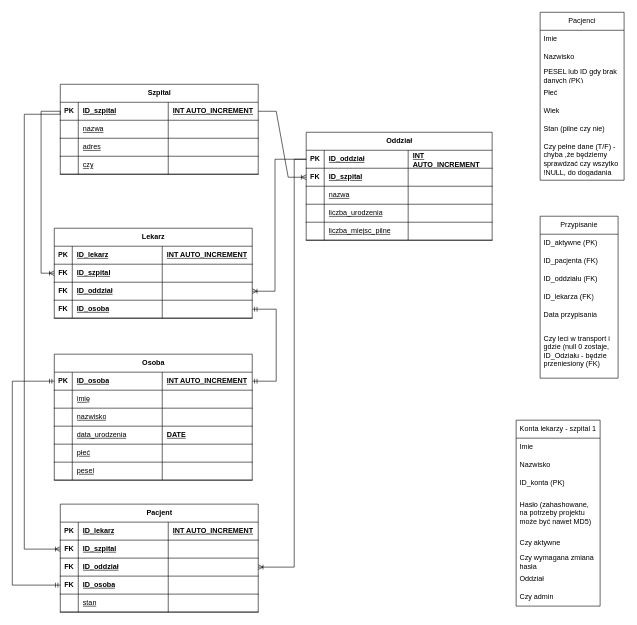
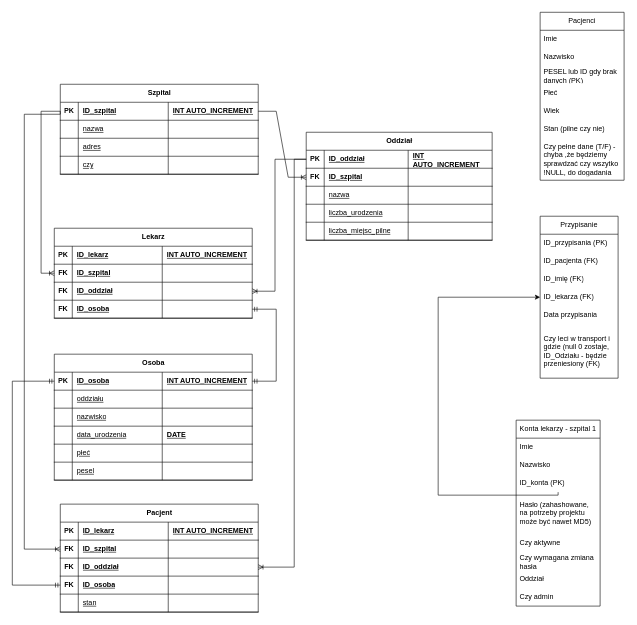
- <mxCell id="20" value="ID_aktywne (PK)" style="text;strokeColor=none;fillColor=none;align=left;verticalAlign=middle;spacingLeft=4;spacingRight=4;overflow=hidden;points=[[0,0.5],[1,0.5]];portConstraint=eastwest;rotatable=0;whiteSpace=wrap;html=1;" parent="19" vertex="1"><mxGeometry y="30" width="130" height="30" as="geometry" /></mxCell>
+ <mxCell id="20" value="ID_przypisania (PK)" style="text;strokeColor=none;fillColor=none;align=left;verticalAlign=middle;spacingLeft=4;spacingRight=4;overflow=hidden;points=[[0,0.5],[1,0.5]];portConstraint=eastwest;rotatable=0;whiteSpace=wrap;html=1;" parent="19" vertex="1"><mxGeometry y="30" width="130" height="30" as="geometry" /></mxCell>
- <mxCell id="22" value="ID_oddziału (FK)" style="text;strokeColor=none;fillColor=none;align=left;verticalAlign=middle;spacingLeft=4;spacingRight=4;overflow=hidden;points=[[0,0.5],[1,0.5]];portConstraint=eastwest;rotatable=0;whiteSpace=wrap;html=1;" parent="19" vertex="1"><mxGeometry y="90" width="130" height="30" as="geometry" /></mxCell>
+ <mxCell id="22" value="ID_imię (FK)" style="text;strokeColor=none;fillColor=none;align=left;verticalAlign=middle;spacingLeft=4;spacingRight=4;overflow=hidden;points=[[0,0.5],[1,0.5]];portConstraint=eastwest;rotatable=0;whiteSpace=wrap;html=1;" parent="19" vertex="1"><mxGeometry y="90" width="130" height="30" as="geometry" /></mxCell>
- <mxCell id="115" value="&lt;span style=&quot;font-weight: normal;&quot;&gt;imię&lt;/span&gt;" style="shape=partialRectangle;connectable=0;fillColor=none;top=0;left=0;bottom=0;right=0;align=left;spacingLeft=6;fontStyle=5;overflow=hidden;whiteSpace=wrap;html=1;" parent="113" vertex="1"><mxGeometry x="30" width="150" height="30" as="geometry"><mxRectangle width="150" height="30" as="alternateBounds" /></mxGeometry></mxCell>
+ <mxCell id="115" value="&lt;span style=&quot;font-weight: normal;&quot;&gt;oddziału&lt;/span&gt;" style="shape=partialRectangle;connectable=0;fillColor=none;top=0;left=0;bottom=0;right=0;align=left;spacingLeft=6;fontStyle=5;overflow=hidden;whiteSpace=wrap;html=1;" parent="113" vertex="1"><mxGeometry x="30" width="150" height="30" as="geometry"><mxRectangle width="150" height="30" as="alternateBounds" /></mxGeometry></mxCell>
+ <mxCell id="26" style="edgeStyle=orthogonalEdgeStyle;rounded=0;orthogonalLoop=1;jettySize=auto;html=1;entryX=0;entryY=0.5;entryDx=0;entryDy=0;" parent="1" source="13" target="23" edge="1"><mxGeometry relative="1" as="geometry"><Array as="points"><mxPoint x="730" y="825" /><mxPoint x="730" y="495" /></Array></mxGeometry></mxCell>
